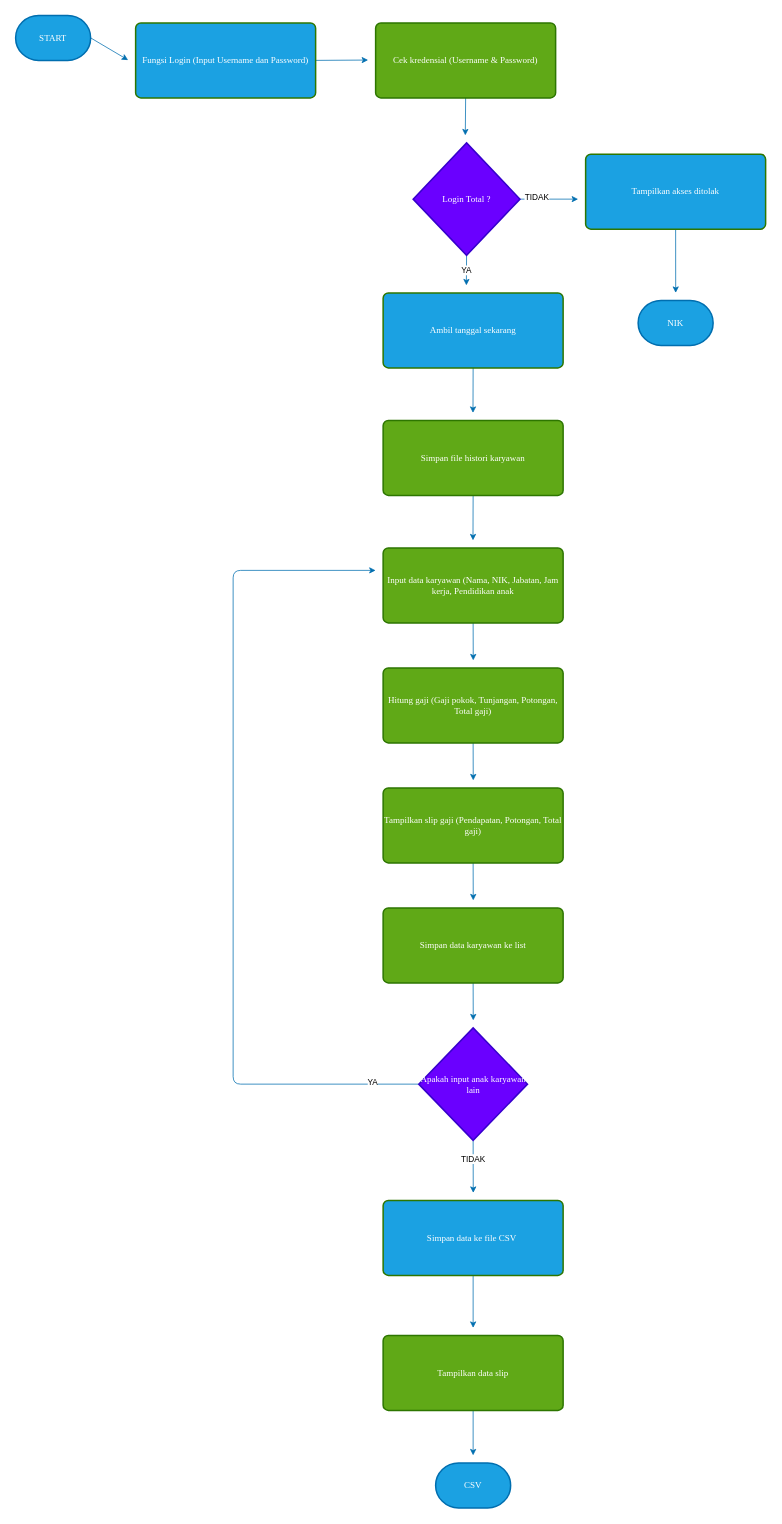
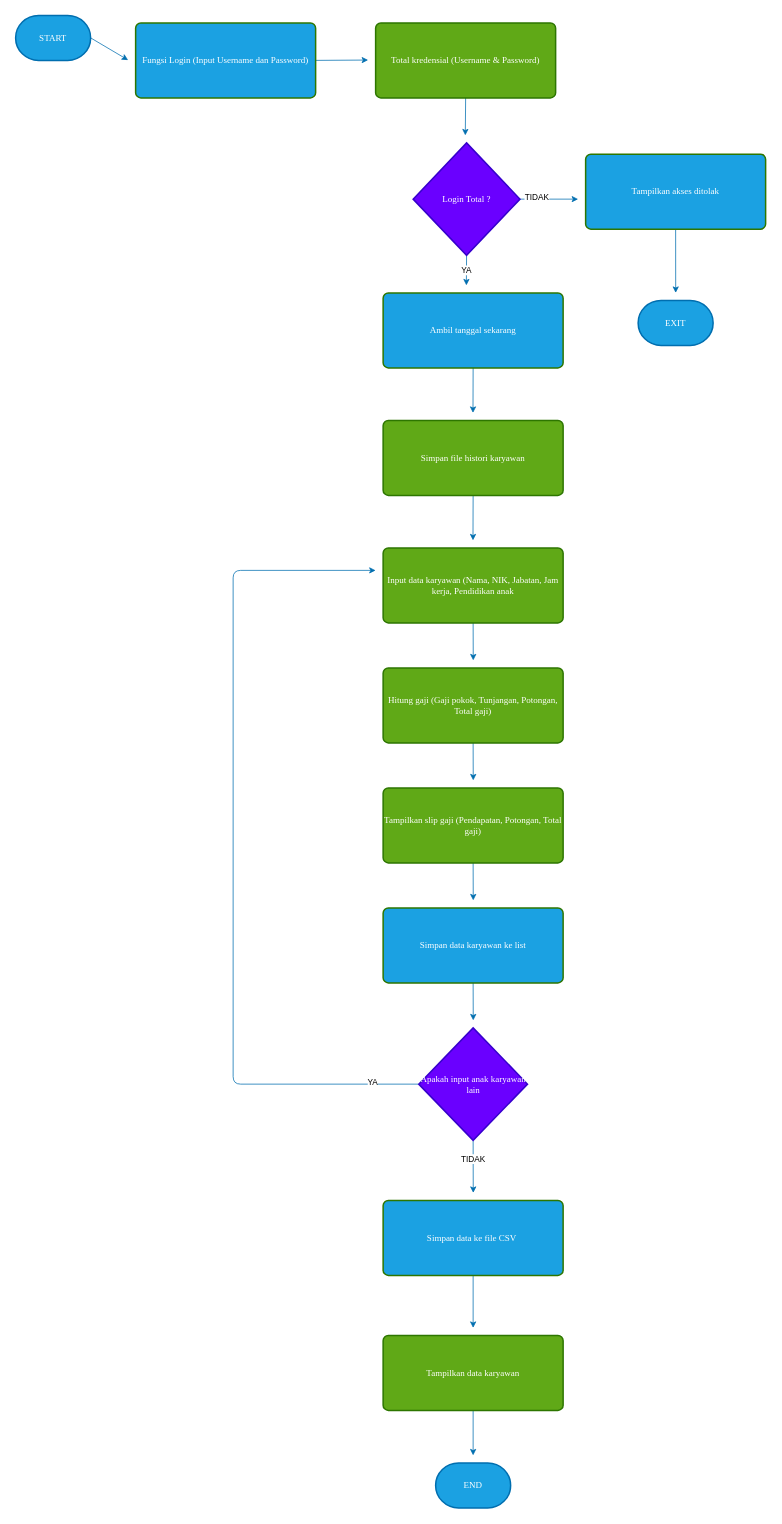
- <mxCell id="7" value="Cek kredensial (Username &amp;amp; Password)" style="rounded=1;whiteSpace=wrap;html=1;absoluteArcSize=1;arcSize=14;strokeWidth=2;fillColor=#60a917;fontColor=#ffffff;strokeColor=#2D7600;fontFamily=Times New Roman;" parent="1" vertex="1"><mxGeometry x="500" y="30" width="240" height="100" as="geometry" /></mxCell>
+ <mxCell id="7" value="Total kredensial (Username &amp;amp; Password)" style="rounded=1;whiteSpace=wrap;html=1;absoluteArcSize=1;arcSize=14;strokeWidth=2;fillColor=#60a917;fontColor=#ffffff;strokeColor=#2D7600;fontFamily=Times New Roman;" parent="1" vertex="1"><mxGeometry x="500" y="30" width="240" height="100" as="geometry" /></mxCell>
- <mxCell id="16" value="NIK" style="strokeWidth=2;html=1;shape=mxgraph.flowchart.terminator;whiteSpace=wrap;fillColor=#1ba1e2;fontColor=#ffffff;strokeColor=#006EAF;fontFamily=Times New Roman;" parent="1" vertex="1"><mxGeometry x="850" y="400" width="100" height="60" as="geometry" /></mxCell>
+ <mxCell id="16" value="EXIT" style="strokeWidth=2;html=1;shape=mxgraph.flowchart.terminator;whiteSpace=wrap;fillColor=#1ba1e2;fontColor=#ffffff;strokeColor=#006EAF;fontFamily=Times New Roman;" parent="1" vertex="1"><mxGeometry x="850" y="400" width="100" height="60" as="geometry" /></mxCell>
- <mxCell id="26" value="Simpan data karyawan ke list" style="rounded=1;whiteSpace=wrap;html=1;absoluteArcSize=1;arcSize=14;strokeWidth=2;fillColor=#60a917;fontColor=#ffffff;strokeColor=#2D7600;fontFamily=Times New Roman;" parent="1" vertex="1"><mxGeometry x="510" y="1210" width="240" height="100" as="geometry" /></mxCell>
+ <mxCell id="26" value="Simpan data karyawan ke list" style="rounded=1;whiteSpace=wrap;html=1;absoluteArcSize=1;arcSize=14;strokeWidth=2;fillColor=#1ba1e2;fontColor=#ffffff;strokeColor=#2D7600;fontFamily=Times New Roman;" parent="1" vertex="1"><mxGeometry x="510" y="1210" width="240" height="100" as="geometry" /></mxCell>
- <mxCell id="35" value="Tampilkan data slip" style="rounded=1;whiteSpace=wrap;html=1;absoluteArcSize=1;arcSize=14;strokeWidth=2;fillColor=#60a917;fontColor=#ffffff;strokeColor=#2D7600;fontFamily=Times New Roman;" parent="1" vertex="1"><mxGeometry x="510" y="1780" width="240" height="100" as="geometry" /></mxCell>
+ <mxCell id="35" value="Tampilkan data karyawan" style="rounded=1;whiteSpace=wrap;html=1;absoluteArcSize=1;arcSize=14;strokeWidth=2;fillColor=#60a917;fontColor=#ffffff;strokeColor=#2D7600;fontFamily=Times New Roman;" parent="1" vertex="1"><mxGeometry x="510" y="1780" width="240" height="100" as="geometry" /></mxCell>
- <mxCell id="36" value="CSV" style="strokeWidth=2;html=1;shape=mxgraph.flowchart.terminator;whiteSpace=wrap;fillColor=#1ba1e2;fontColor=#ffffff;strokeColor=#006EAF;fontFamily=Times New Roman;" parent="1" vertex="1"><mxGeometry x="580" y="1950" width="100" height="60" as="geometry" /></mxCell>
+ <mxCell id="36" value="END" style="strokeWidth=2;html=1;shape=mxgraph.flowchart.terminator;whiteSpace=wrap;fillColor=#1ba1e2;fontColor=#ffffff;strokeColor=#006EAF;fontFamily=Times New Roman;" parent="1" vertex="1"><mxGeometry x="580" y="1950" width="100" height="60" as="geometry" /></mxCell>
